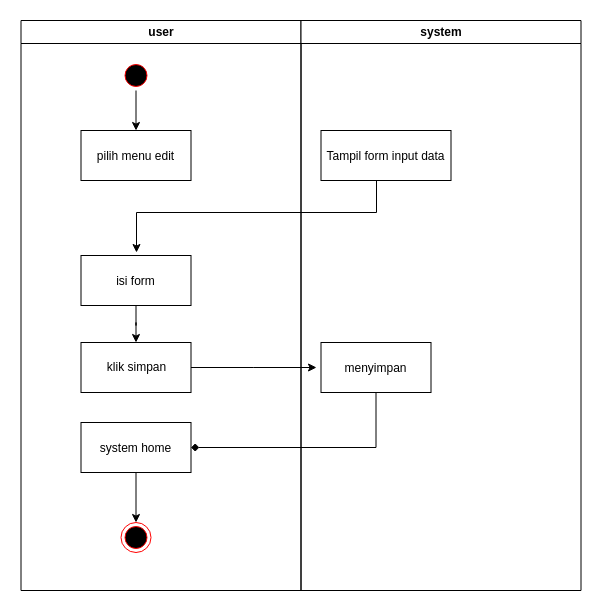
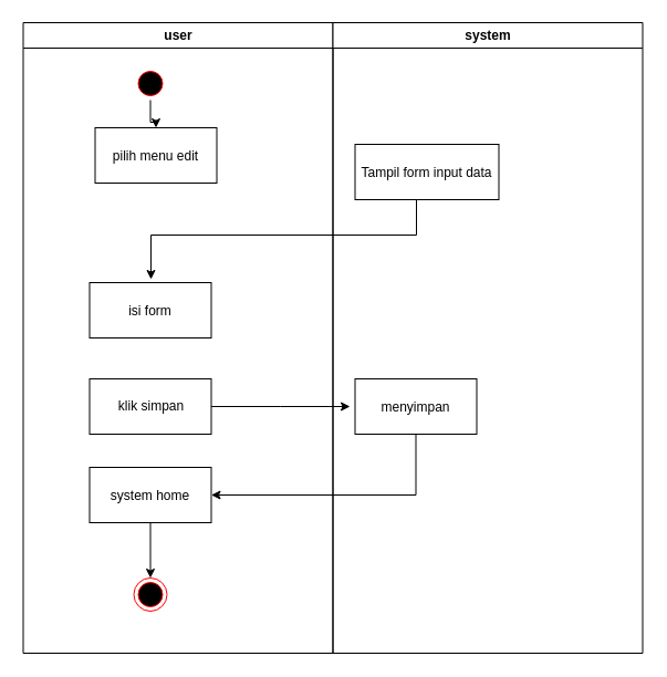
- <mxCell id="5" value="pilih menu edit" style="" parent="2" vertex="1"><mxGeometry x="60" y="110" width="110" height="50" as="geometry" /></mxCell>
+ <mxCell id="5" value="pilih menu edit" style="" parent="2" vertex="1"><mxGeometry x="65" y="95" width="110" height="50" as="geometry" /></mxCell>
- <mxCell id="6" style="edgeStyle=orthogonalEdgeStyle;rounded=0;orthogonalLoop=1;jettySize=auto;html=1;entryX=0.5;entryY=0;entryDx=0;entryDy=0;" edge="1" parent="2" source="7" target="11"><mxGeometry relative="1" as="geometry" /></mxCell>
- <mxCell id="16" style="edgeStyle=orthogonalEdgeStyle;rounded=0;orthogonalLoop=1;jettySize=auto;html=1;endArrow=diamond;" edge="1" parent="1" source="14" target="9"><mxGeometry relative="1" as="geometry"><mxPoint x="376" y="342" as="targetPoint" /><Array as="points"><mxPoint x="375" y="447" /></Array></mxGeometry></mxCell>
+ <mxCell id="16" style="edgeStyle=orthogonalEdgeStyle;rounded=0;orthogonalLoop=1;jettySize=auto;html=1;" edge="1" parent="1" source="14" target="9"><mxGeometry relative="1" as="geometry"><mxPoint x="376" y="342" as="targetPoint" /><Array as="points"><mxPoint x="375" y="447" /></Array></mxGeometry></mxCell>
